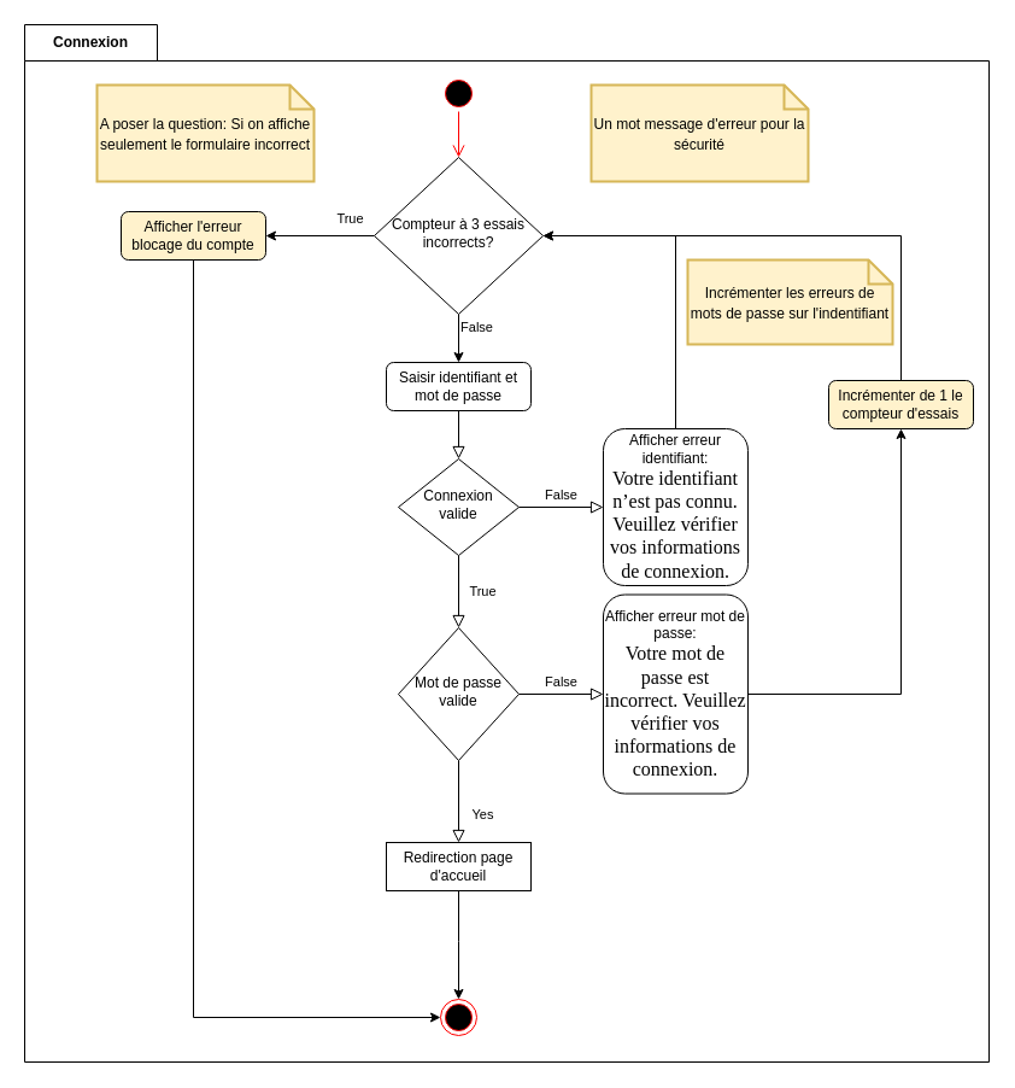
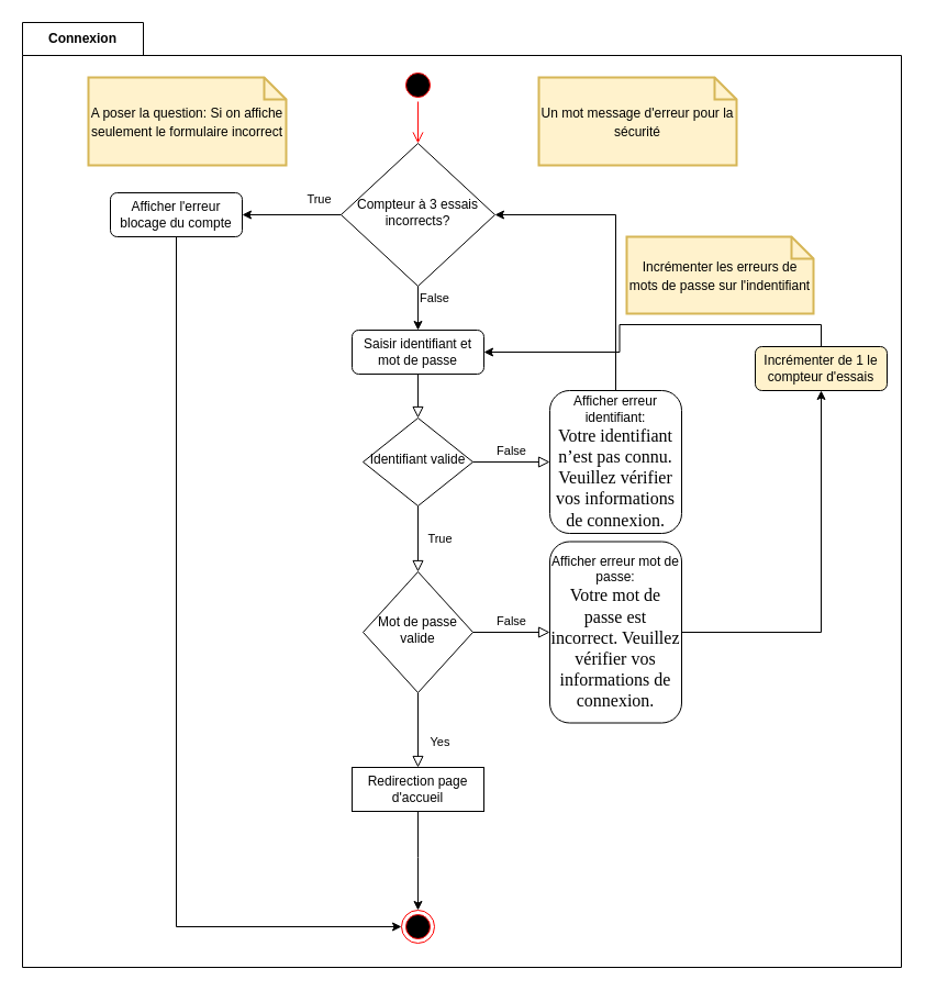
- <mxCell id="5" value="Afficher l'erreur blocage du compte" style="rounded=1;whiteSpace=wrap;html=1;fontSize=12;glass=0;strokeWidth=1;shadow=0;fillColor=#fff2cc;" vertex="1" parent="2"><mxGeometry x="80" y="155" width="120" height="40" as="geometry" /></mxCell>
+ <mxCell id="5" value="Afficher l'erreur blocage du compte" style="rounded=1;whiteSpace=wrap;html=1;fontSize=12;glass=0;strokeWidth=1;shadow=0;" vertex="1" parent="2"><mxGeometry x="80" y="155" width="120" height="40" as="geometry" /></mxCell>
- <mxCell id="3" style="edgeStyle=orthogonalEdgeStyle;rounded=0;orthogonalLoop=1;jettySize=auto;html=1;exitX=0.5;exitY=0;exitDx=0;exitDy=0;entryX=1;entryY=0.5;entryDx=0;entryDy=0;" edge="1" parent="2" source="4" target="17"><mxGeometry relative="1" as="geometry" /></mxCell>
+ <mxCell id="3" style="edgeStyle=orthogonalEdgeStyle;rounded=0;orthogonalLoop=1;jettySize=auto;html=1;exitX=0.5;exitY=0;exitDx=0;exitDy=0;" edge="1" parent="2" source="4" target="15"><mxGeometry relative="1" as="geometry" /></mxCell>
- <mxCell id="10" value="Connexion valide" style="rhombus;whiteSpace=wrap;html=1;shadow=0;fontFamily=Helvetica;fontSize=12;align=center;strokeWidth=1;spacing=6;spacingTop=-4;" parent="2" vertex="1"><mxGeometry x="310" y="360" width="100" height="80" as="geometry" /></mxCell>
+ <mxCell id="10" value="Identifiant valide" style="rhombus;whiteSpace=wrap;html=1;shadow=0;fontFamily=Helvetica;fontSize=12;align=center;strokeWidth=1;spacing=6;spacingTop=-4;" parent="2" vertex="1"><mxGeometry x="310" y="360" width="100" height="80" as="geometry" /></mxCell>
